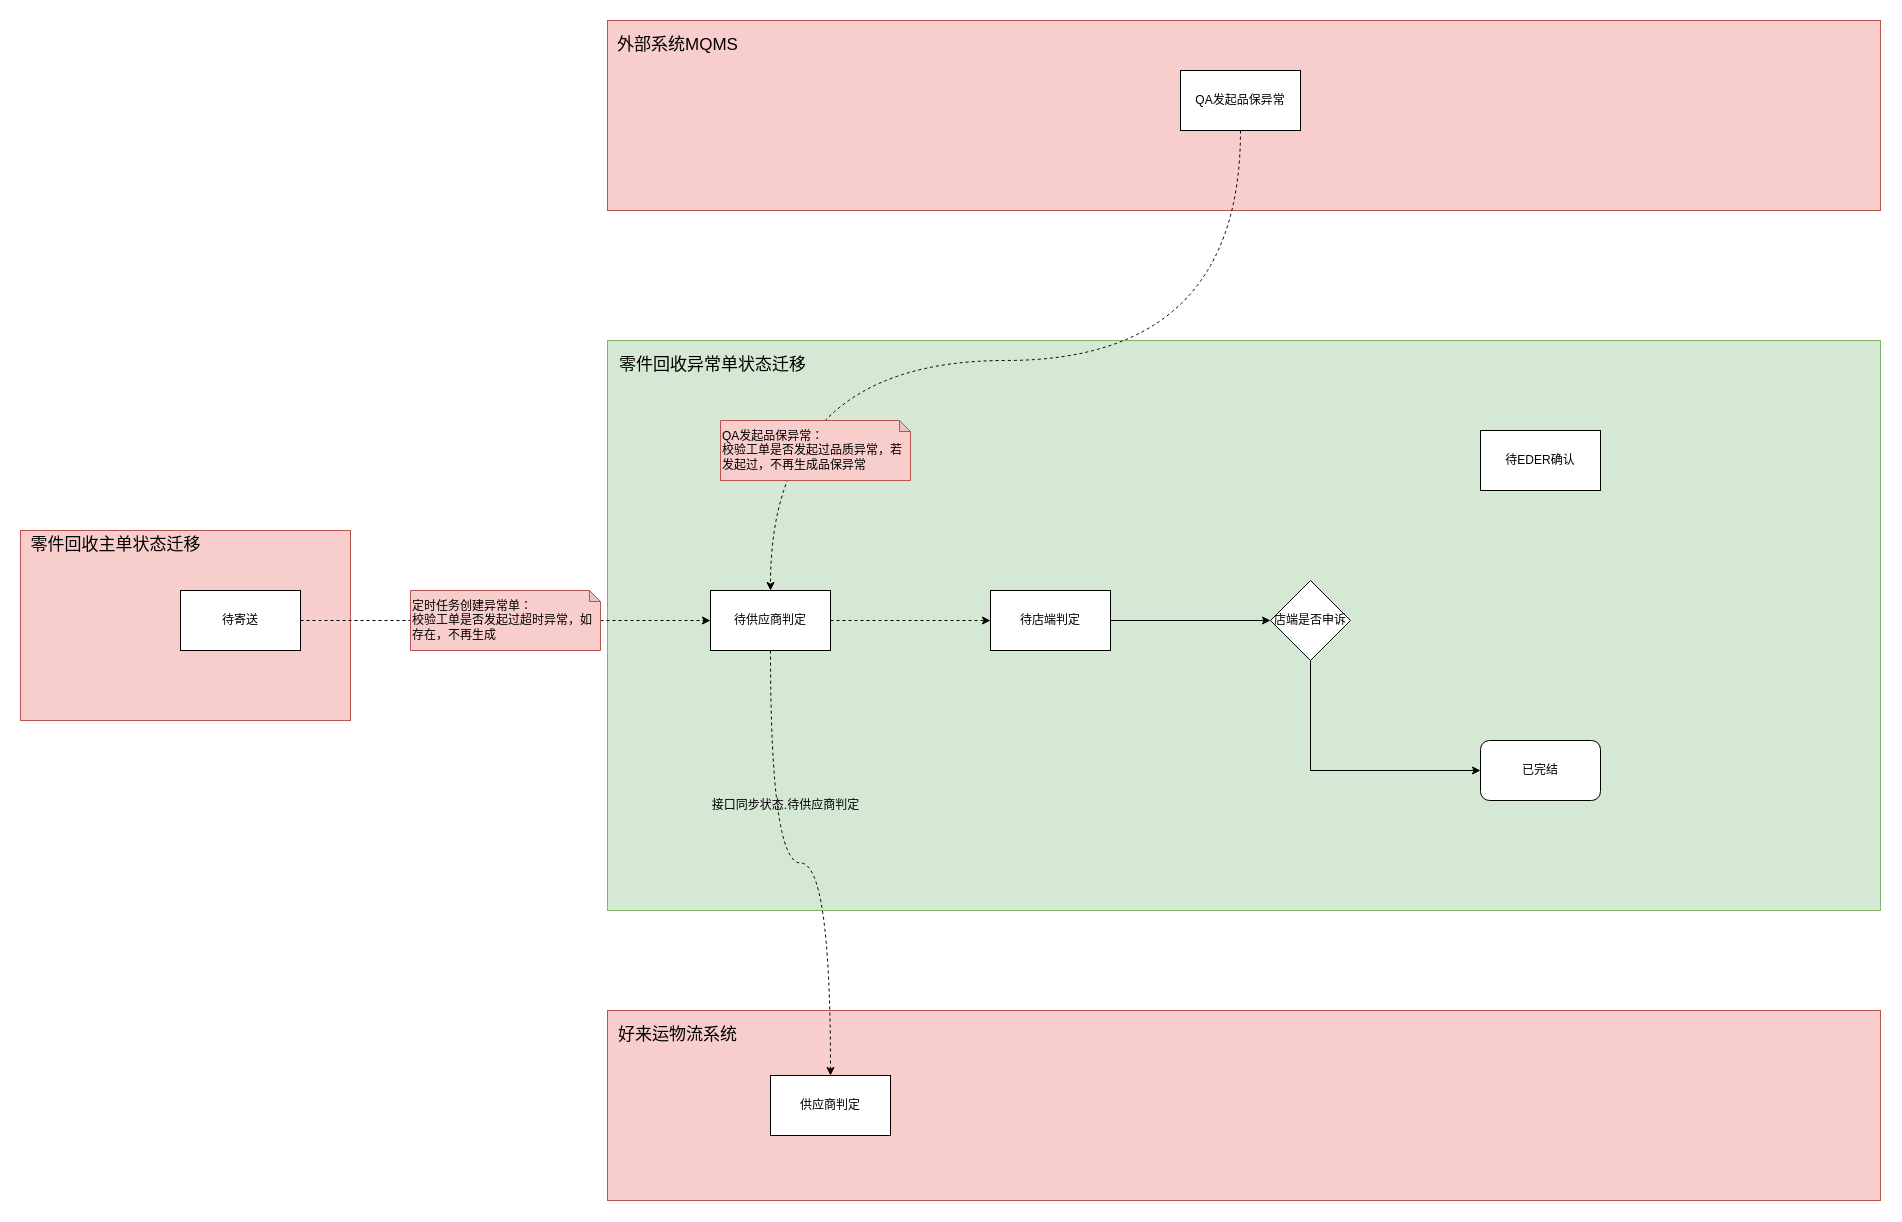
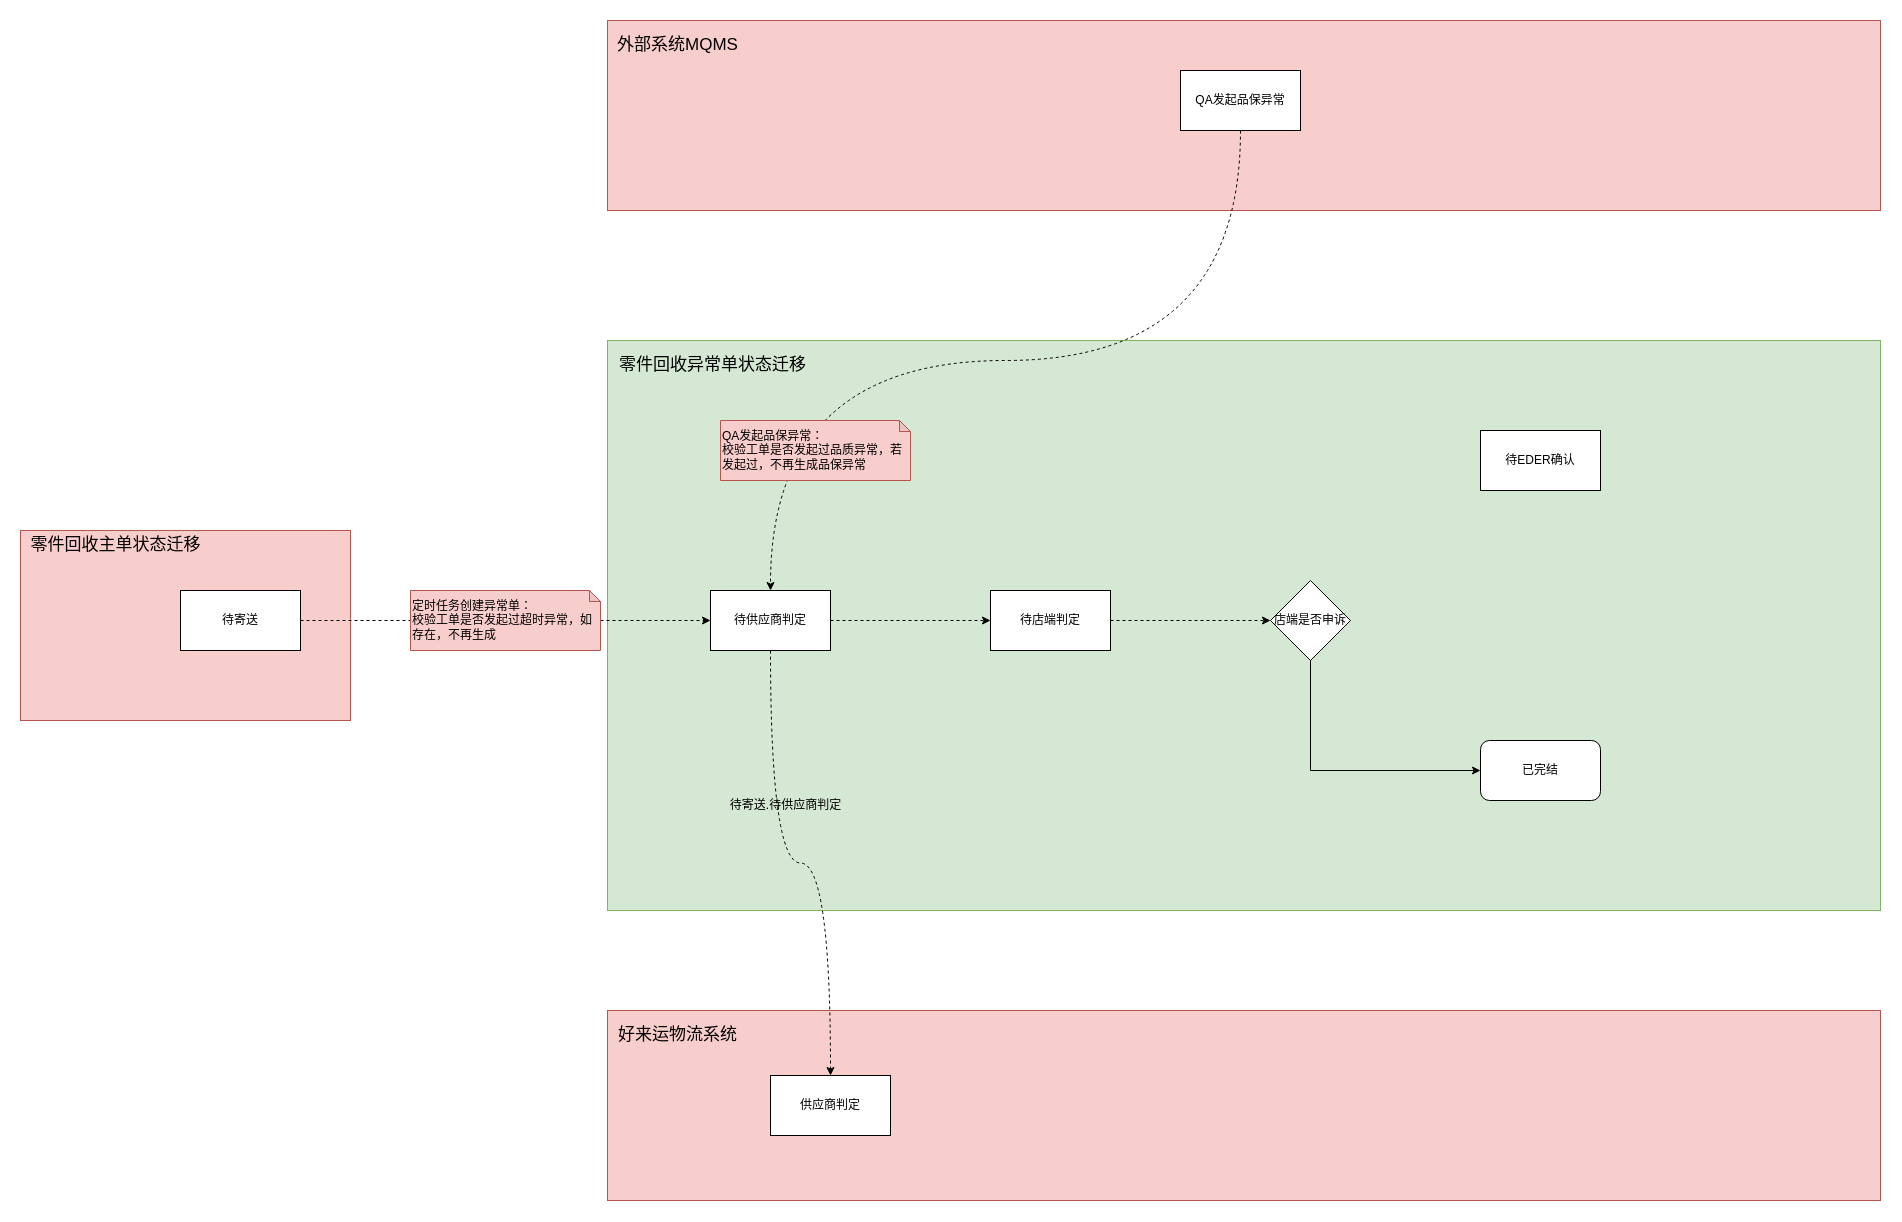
- <mxCell id="12" style="edgeStyle=orthogonalEdgeStyle;rounded=0;orthogonalLoop=1;jettySize=auto;html=1;exitX=1;exitY=0.5;exitDx=0;exitDy=0;" edge="1" parent="1" source="13" target="22"><mxGeometry relative="1" as="geometry" /></mxCell>
+ <mxCell id="12" style="edgeStyle=orthogonalEdgeStyle;rounded=0;orthogonalLoop=1;jettySize=auto;html=1;exitX=1;exitY=0.5;exitDx=0;exitDy=0;dashed=1;" edge="1" parent="1" source="13" target="22"><mxGeometry relative="1" as="geometry" /></mxCell>
- <mxCell id="26" value="接口同步状态.待供应商判定" style="text;html=1;align=center;verticalAlign=middle;resizable=0;points=[];autosize=1;strokeColor=none;fillColor=none;" vertex="1" parent="1"><mxGeometry x="700" y="790" width="170" height="30" as="geometry" /></mxCell>
+ <mxCell id="26" value="待寄送.待供应商判定" style="text;html=1;align=center;verticalAlign=middle;resizable=0;points=[];autosize=1;strokeColor=none;fillColor=none;" vertex="1" parent="1"><mxGeometry x="700" y="790" width="170" height="30" as="geometry" /></mxCell>
